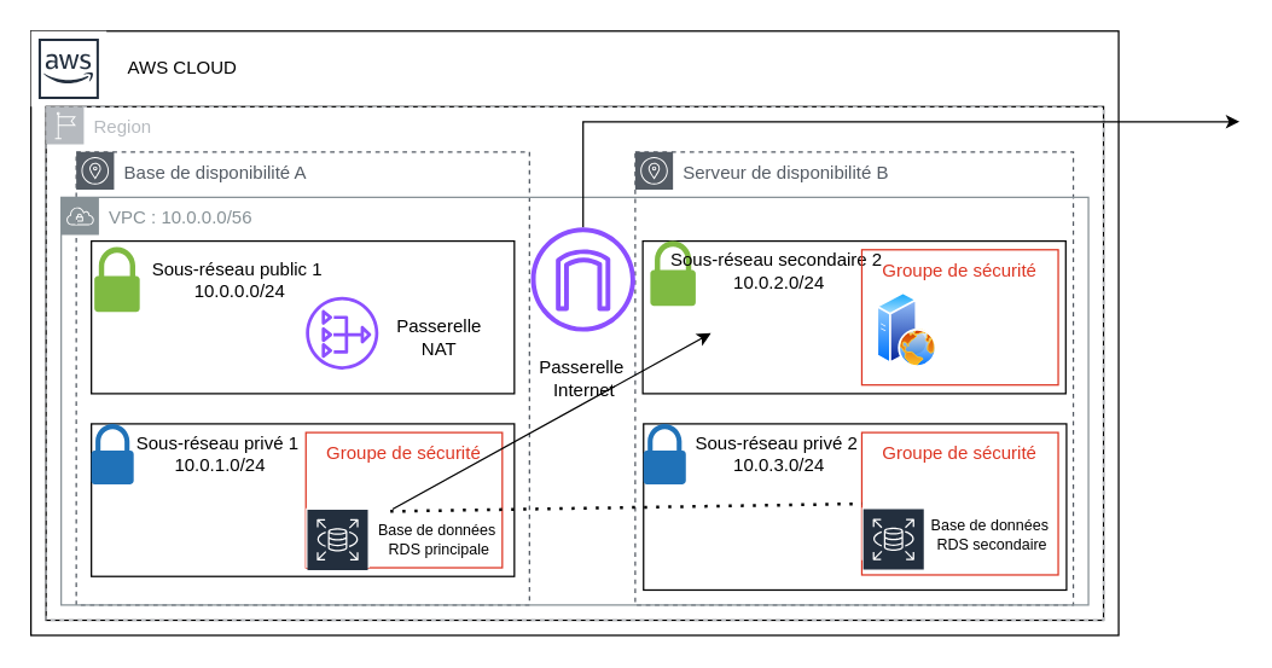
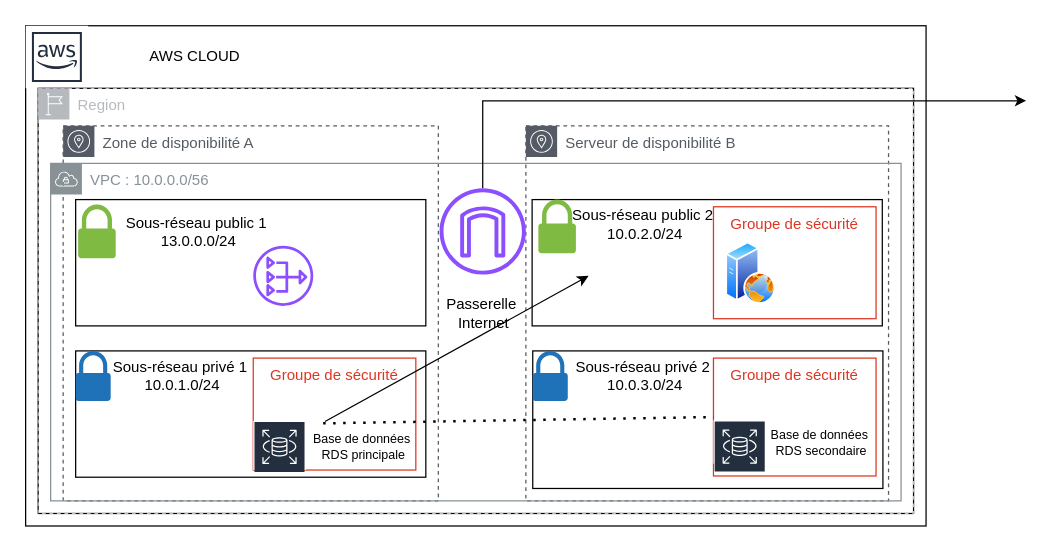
- <mxCell id="36" value="AWS CLOUD" style="text;html=1;align=center;verticalAlign=middle;resizable=0;points=[];autosize=1;strokeColor=none;fillColor=none;" vertex="1" parent="1"><mxGeometry x="70" y="30" width="100" height="30" as="geometry" /></mxCell>
+ <mxCell id="36" value="AWS CLOUD" style="text;html=1;align=center;verticalAlign=middle;resizable=0;points=[];autosize=1;strokeColor=none;fillColor=none;" vertex="1" parent="1"><mxGeometry x="105" y="30" width="100" height="30" as="geometry" /></mxCell>
- <mxCell id="6" value="Base de disponibilité A" style="sketch=0;outlineConnect=0;gradientColor=none;html=1;whiteSpace=wrap;fontSize=12;fontStyle=0;shape=mxgraph.aws4.group;grIcon=mxgraph.aws4.group_availability_zone;strokeColor=#545B64;fillColor=none;verticalAlign=top;align=left;spacingLeft=30;fontColor=#545B64;dashed=1;" vertex="1" parent="1"><mxGeometry x="50" y="100" width="300" height="300" as="geometry" /></mxCell>
+ <mxCell id="6" value="Zone de disponibilité A" style="sketch=0;outlineConnect=0;gradientColor=none;html=1;whiteSpace=wrap;fontSize=12;fontStyle=0;shape=mxgraph.aws4.group;grIcon=mxgraph.aws4.group_availability_zone;strokeColor=#545B64;fillColor=none;verticalAlign=top;align=left;spacingLeft=30;fontColor=#545B64;dashed=1;" vertex="1" parent="1"><mxGeometry x="50" y="100" width="300" height="300" as="geometry" /></mxCell>
- <mxCell id="23" value="Sous-réseau secondaire 2&amp;nbsp;&lt;div&gt;10.0.2.0/24&lt;/div&gt;" style="text;html=1;align=center;verticalAlign=middle;resizable=0;points=[];autosize=1;strokeColor=none;fillColor=none;" vertex="1" parent="1"><mxGeometry x="445" y="159" width="140" height="40" as="geometry" /></mxCell>
+ <mxCell id="23" value="Sous-réseau public 2&amp;nbsp;&lt;div&gt;10.0.2.0/24&lt;/div&gt;" style="text;html=1;align=center;verticalAlign=middle;resizable=0;points=[];autosize=1;strokeColor=none;fillColor=none;" vertex="1" parent="1"><mxGeometry x="445" y="159" width="140" height="40" as="geometry" /></mxCell>
- <mxCell id="22" value="Sous-réseau public 1&amp;nbsp;&lt;div&gt;10.0.0.0/24&lt;/div&gt;" style="text;html=1;align=center;verticalAlign=middle;resizable=0;points=[];autosize=1;strokeColor=none;fillColor=none;" vertex="1" parent="1"><mxGeometry x="88" y="164.5" width="140" height="40" as="geometry" /></mxCell>
+ <mxCell id="22" value="Sous-réseau public 1&amp;nbsp;&lt;div&gt;13.0.0.0/24&lt;/div&gt;" style="text;html=1;align=center;verticalAlign=middle;resizable=0;points=[];autosize=1;strokeColor=none;fillColor=none;" vertex="1" parent="1"><mxGeometry x="88" y="164.5" width="140" height="40" as="geometry" /></mxCell>
- <mxCell id="27" value="Passerelle&lt;div&gt;NAT&lt;/div&gt;" style="text;html=1;align=center;verticalAlign=middle;resizable=0;points=[];autosize=1;strokeColor=none;fillColor=none;" vertex="1" parent="1"><mxGeometry x="250" y="203" width="80" height="40" as="geometry" /></mxCell>
